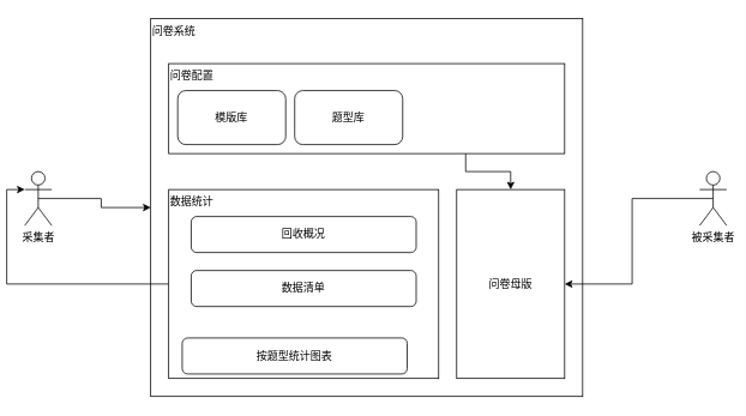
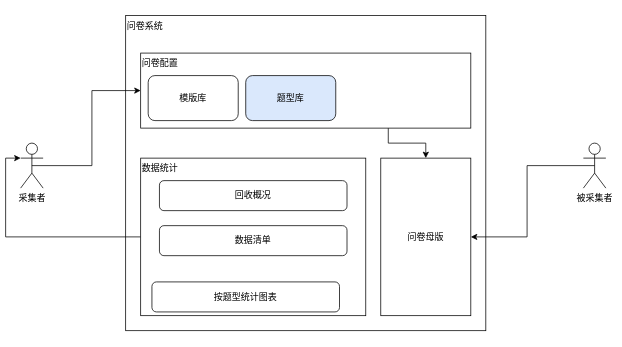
- <mxCell id="13" value="题型库" style="rounded=1;whiteSpace=wrap;html=1;" parent="1" vertex="1"><mxGeometry x="320" y="100" width="120" height="60" as="geometry" /></mxCell>
+ <mxCell id="13" value="题型库" style="rounded=1;whiteSpace=wrap;html=1;fillColor=#dae8fc;" parent="1" vertex="1"><mxGeometry x="320" y="100" width="120" height="60" as="geometry" /></mxCell>
- <mxCell id="3" style="edgeStyle=orthogonalEdgeStyle;rounded=0;orthogonalLoop=1;jettySize=auto;html=1;exitX=0.5;exitY=0.5;exitDx=0;exitDy=0;exitPerimeter=0;" parent="1" source="4" target="2" edge="1"><mxGeometry relative="1" as="geometry"><mxPoint x="162" y="220" as="targetPoint" /></mxGeometry></mxCell>
+ <mxCell id="3" style="edgeStyle=orthogonalEdgeStyle;rounded=0;orthogonalLoop=1;jettySize=auto;html=1;exitX=0.5;exitY=0.5;exitDx=0;exitDy=0;exitPerimeter=0;entryX=0;entryY=0.5;entryDx=0;entryDy=0;" parent="1" source="4" target="8" edge="1"><mxGeometry relative="1" as="geometry"><mxPoint x="162" y="220" as="targetPoint" /></mxGeometry></mxCell>
